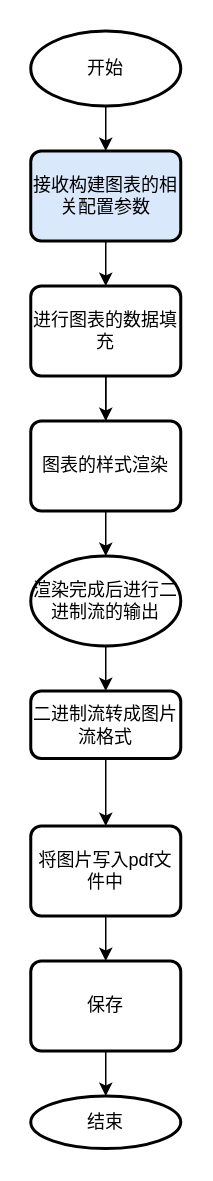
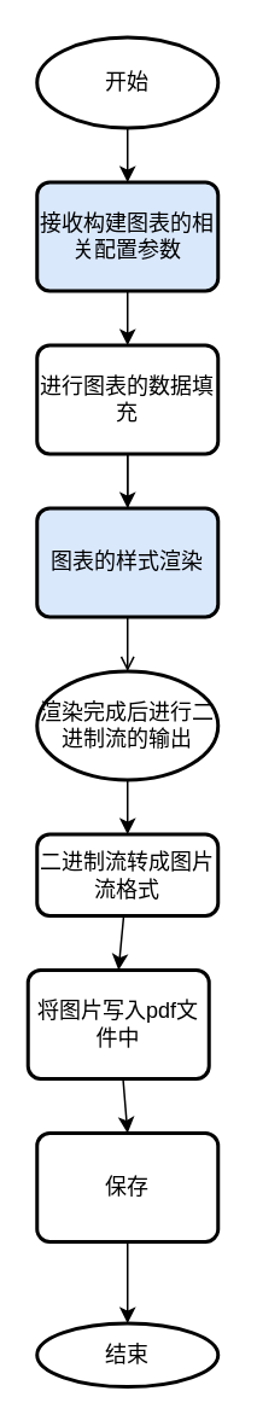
- <mxCell id="10" value="图表的样式渲染" style="rounded=1;whiteSpace=wrap;html=1;absoluteArcSize=1;arcSize=14;strokeWidth=2;fontColor=#000000;fillColor=#FFFFFF;strokeColor=#000000;" vertex="1" parent="1"><mxGeometry x="20" y="280" width="100" height="60" as="geometry" /></mxCell>
+ <mxCell id="10" value="图表的样式渲染" style="rounded=1;whiteSpace=wrap;html=1;absoluteArcSize=1;arcSize=14;strokeWidth=2;fontColor=#000000;fillColor=#dae8fc;strokeColor=#000000;" vertex="1" parent="1"><mxGeometry x="20" y="280" width="100" height="60" as="geometry" /></mxCell>
- <mxCell id="9" style="edgeStyle=none;html=1;fontColor=#000000;strokeColor=#000000;entryX=0.5;entryY=0;entryDx=0;entryDy=0;" edge="1" parent="1" source="10" target="12"><mxGeometry relative="1" as="geometry"><mxPoint x="70" y="380" as="targetPoint" /></mxGeometry></mxCell>
+ <mxCell id="9" style="edgeStyle=none;html=1;fontColor=#000000;strokeColor=#000000;entryX=0.5;entryY=0;entryDx=0;entryDy=0;endArrow=open;" edge="1" parent="1" source="10" target="12"><mxGeometry relative="1" as="geometry"><mxPoint x="70" y="380" as="targetPoint" /></mxGeometry></mxCell>
- <mxCell id="16" value="将图片写入pdf文件中" style="rounded=1;whiteSpace=wrap;html=1;absoluteArcSize=1;arcSize=14;strokeWidth=2;fontColor=#000000;fillColor=#FFFFFF;strokeColor=#000000;" vertex="1" parent="1"><mxGeometry x="20" y="550" width="100" height="60" as="geometry" /></mxCell>
+ <mxCell id="16" value="将图片写入pdf文件中" style="rounded=1;whiteSpace=wrap;html=1;absoluteArcSize=1;arcSize=14;strokeWidth=2;fontColor=#000000;fillColor=#FFFFFF;strokeColor=#000000;" vertex="1" parent="1"><mxGeometry x="15" y="535" width="100" height="60" as="geometry" /></mxCell>
- <mxCell id="18" value="保存" style="rounded=1;whiteSpace=wrap;html=1;absoluteArcSize=1;arcSize=14;strokeWidth=2;fontColor=#000000;fillColor=#FFFFFF;strokeColor=#000000;" vertex="1" parent="1"><mxGeometry x="20" y="640" width="100" height="60" as="geometry" /></mxCell>
+ <mxCell id="18" value="保存" style="rounded=1;whiteSpace=wrap;html=1;absoluteArcSize=1;arcSize=14;strokeWidth=2;fontColor=#000000;fillColor=#FFFFFF;strokeColor=#000000;" vertex="1" parent="1"><mxGeometry x="20" y="625" width="100" height="60" as="geometry" /></mxCell>
